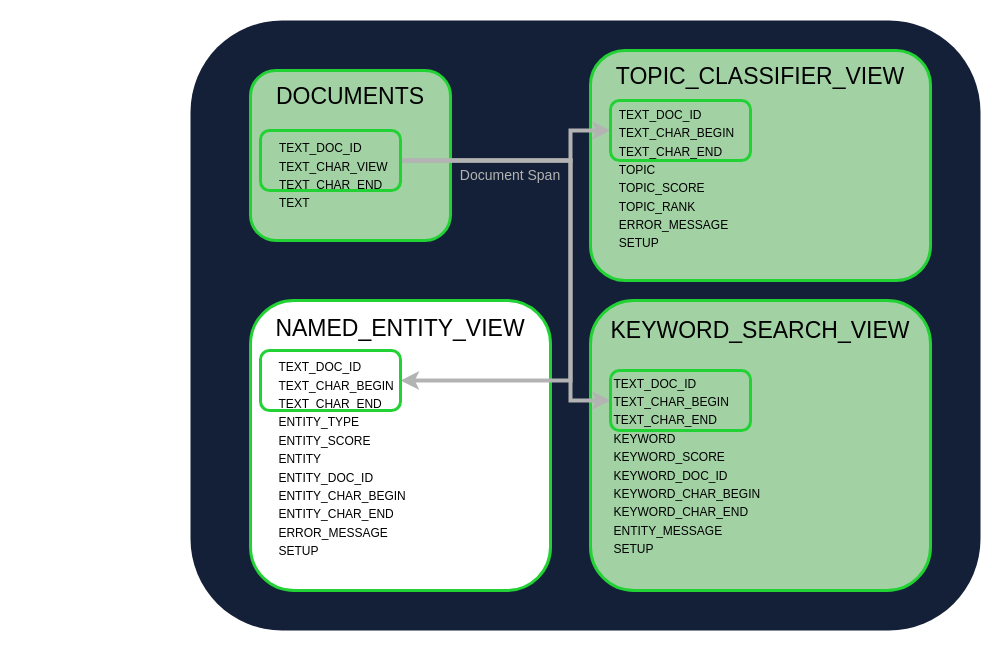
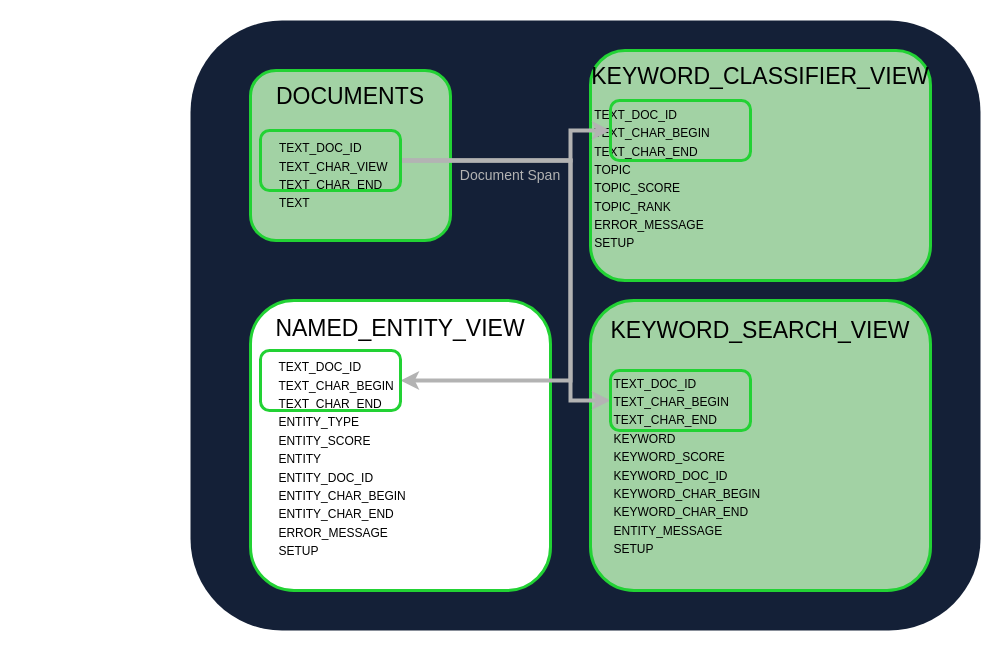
- <mxCell id="7" value="&lt;div&gt;&lt;font style=&quot;font-size: 23px;&quot;&gt;&lt;font&gt;TOPIC_CLASSIFIER_VIEW&lt;/font&gt;&lt;/font&gt;&lt;/div&gt;&lt;div&gt;&lt;br&gt;&lt;table&gt;&lt;tbody&gt;&lt;tr align=&quot;left&quot;&gt;&lt;td&gt;TEXT_DOC_ID&lt;/td&gt;&lt;/tr&gt;&lt;tr align=&quot;left&quot;&gt;&lt;td&gt;TEXT_CHAR_BEGIN&lt;/td&gt;&lt;/tr&gt;&lt;tr align=&quot;left&quot;&gt;&lt;td&gt;TEXT_CHAR_END&lt;/td&gt;&lt;/tr&gt;&lt;tr align=&quot;left&quot;&gt;&lt;td&gt;TOPIC&lt;/td&gt;&lt;/tr&gt;&lt;tr align=&quot;left&quot;&gt;&lt;td&gt;TOPIC_SCORE&lt;/td&gt;&lt;/tr&gt;&lt;tr align=&quot;left&quot;&gt;&lt;td&gt;TOPIC_RANK&lt;/td&gt;&lt;/tr&gt;&lt;tr align=&quot;left&quot;&gt;&lt;td&gt;ERROR_MESSAGE&lt;/td&gt;&lt;/tr&gt;&lt;tr align=&quot;left&quot;&gt;&lt;td&gt;SETUP&lt;/td&gt;&lt;/tr&gt;&lt;/tbody&gt;&lt;/table&gt;&lt;br&gt;&lt;/div&gt;" style="rounded=1;whiteSpace=wrap;html=1;strokeColor=#22D234;strokeWidth=3;align=center;verticalAlign=middle;fontFamily=Helvetica;fontSize=12;fontColor=default;labelBackgroundColor=none;fillColor=#A2D2A4;" vertex="1" parent="1"><mxGeometry x="590" y="50" width="340" height="230" as="geometry" /></mxCell>
+ <mxCell id="7" value="&lt;div&gt;&lt;font style=&quot;font-size: 23px;&quot;&gt;&lt;font&gt;KEYWORD_CLASSIFIER_VIEW&lt;/font&gt;&lt;/font&gt;&lt;/div&gt;&lt;div&gt;&lt;br&gt;&lt;table&gt;&lt;tbody&gt;&lt;tr align=&quot;left&quot;&gt;&lt;td&gt;TEXT_DOC_ID&lt;/td&gt;&lt;/tr&gt;&lt;tr align=&quot;left&quot;&gt;&lt;td&gt;TEXT_CHAR_BEGIN&lt;/td&gt;&lt;/tr&gt;&lt;tr align=&quot;left&quot;&gt;&lt;td&gt;TEXT_CHAR_END&lt;/td&gt;&lt;/tr&gt;&lt;tr align=&quot;left&quot;&gt;&lt;td&gt;TOPIC&lt;/td&gt;&lt;/tr&gt;&lt;tr align=&quot;left&quot;&gt;&lt;td&gt;TOPIC_SCORE&lt;/td&gt;&lt;/tr&gt;&lt;tr align=&quot;left&quot;&gt;&lt;td&gt;TOPIC_RANK&lt;/td&gt;&lt;/tr&gt;&lt;tr align=&quot;left&quot;&gt;&lt;td&gt;ERROR_MESSAGE&lt;/td&gt;&lt;/tr&gt;&lt;tr align=&quot;left&quot;&gt;&lt;td&gt;SETUP&lt;/td&gt;&lt;/tr&gt;&lt;/tbody&gt;&lt;/table&gt;&lt;br&gt;&lt;/div&gt;" style="rounded=1;whiteSpace=wrap;html=1;strokeColor=#22D234;strokeWidth=3;align=center;verticalAlign=middle;fontFamily=Helvetica;fontSize=12;fontColor=default;labelBackgroundColor=none;fillColor=#A2D2A4;" vertex="1" parent="1"><mxGeometry x="590" y="50" width="340" height="230" as="geometry" /></mxCell>
